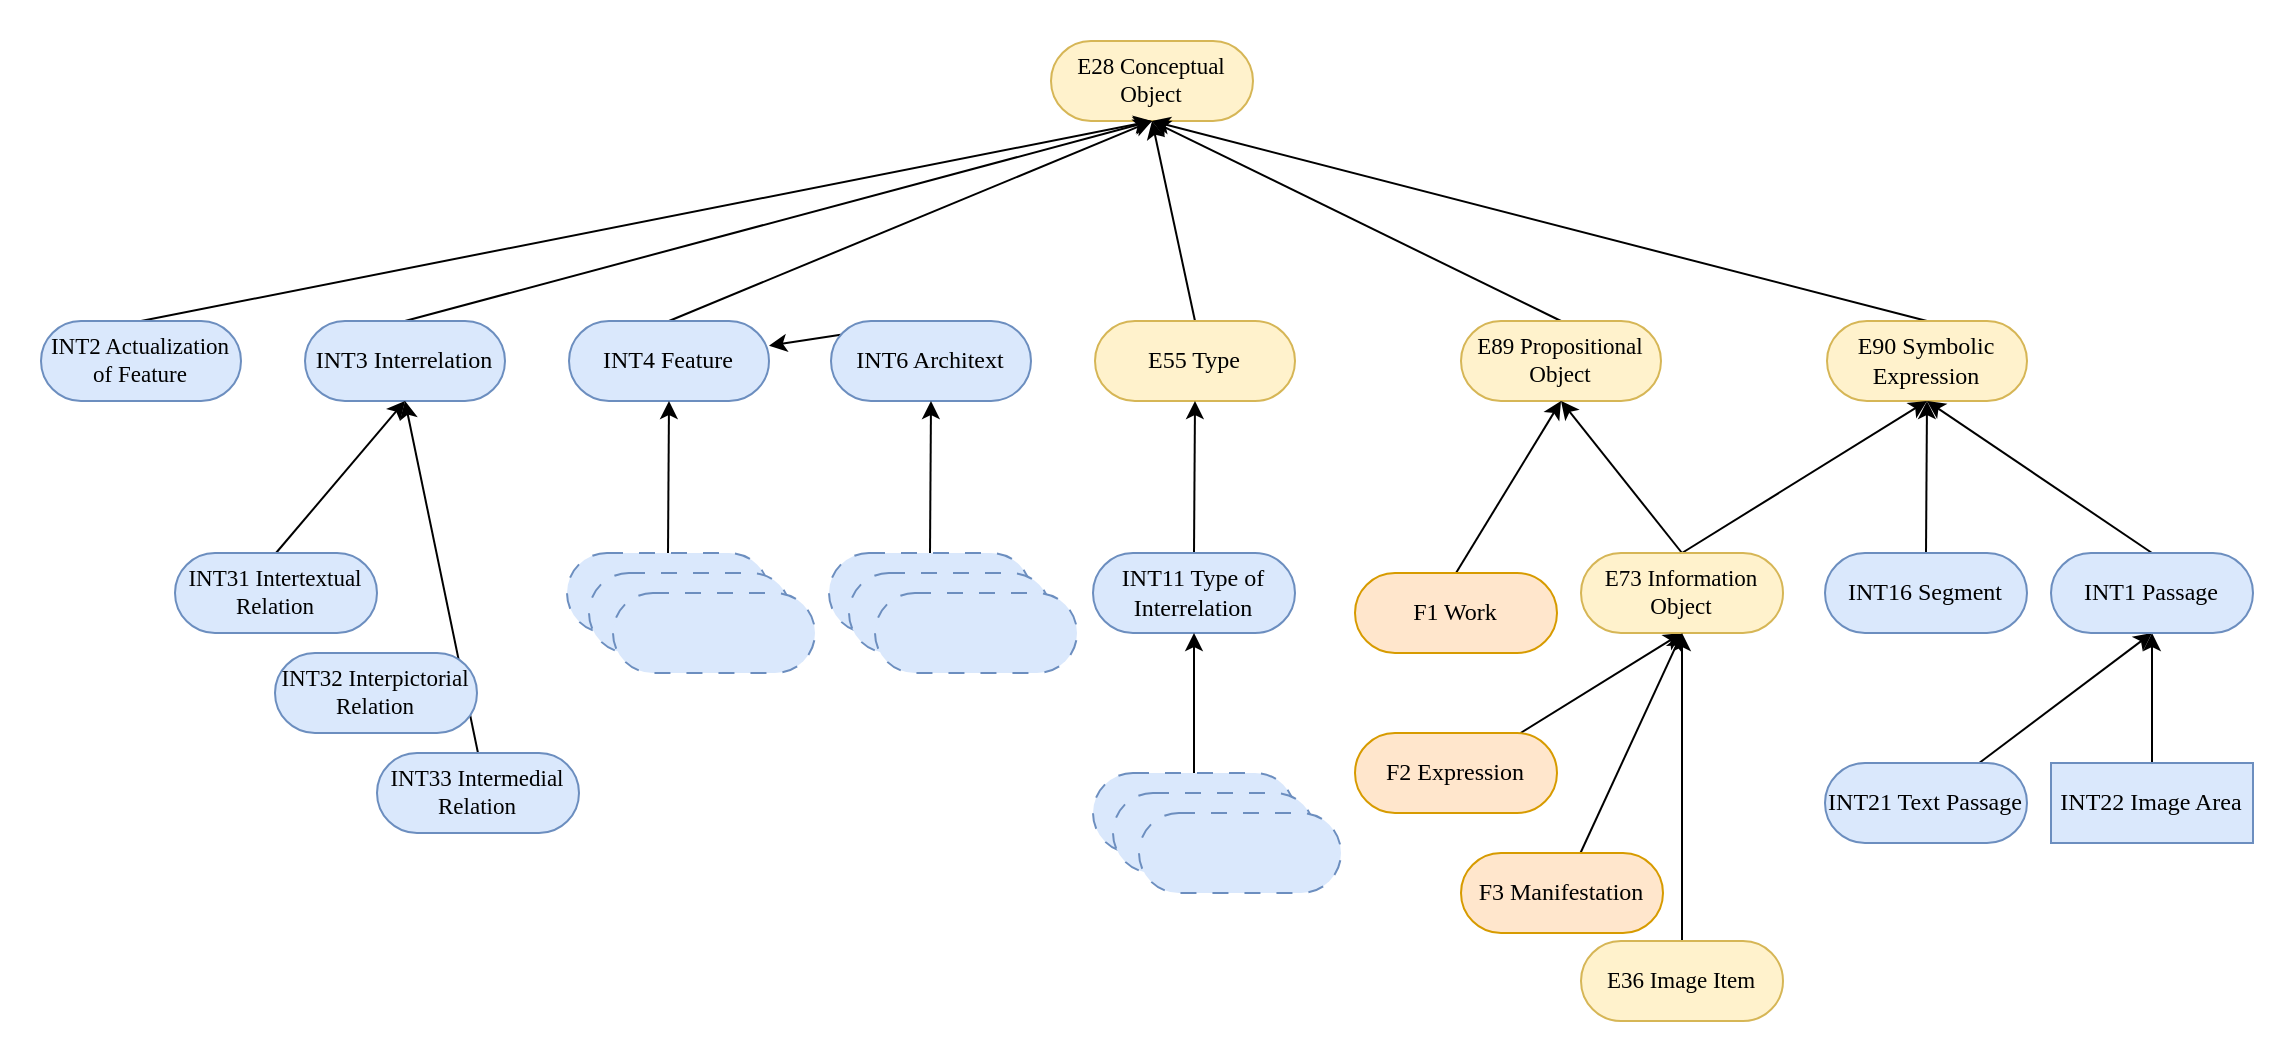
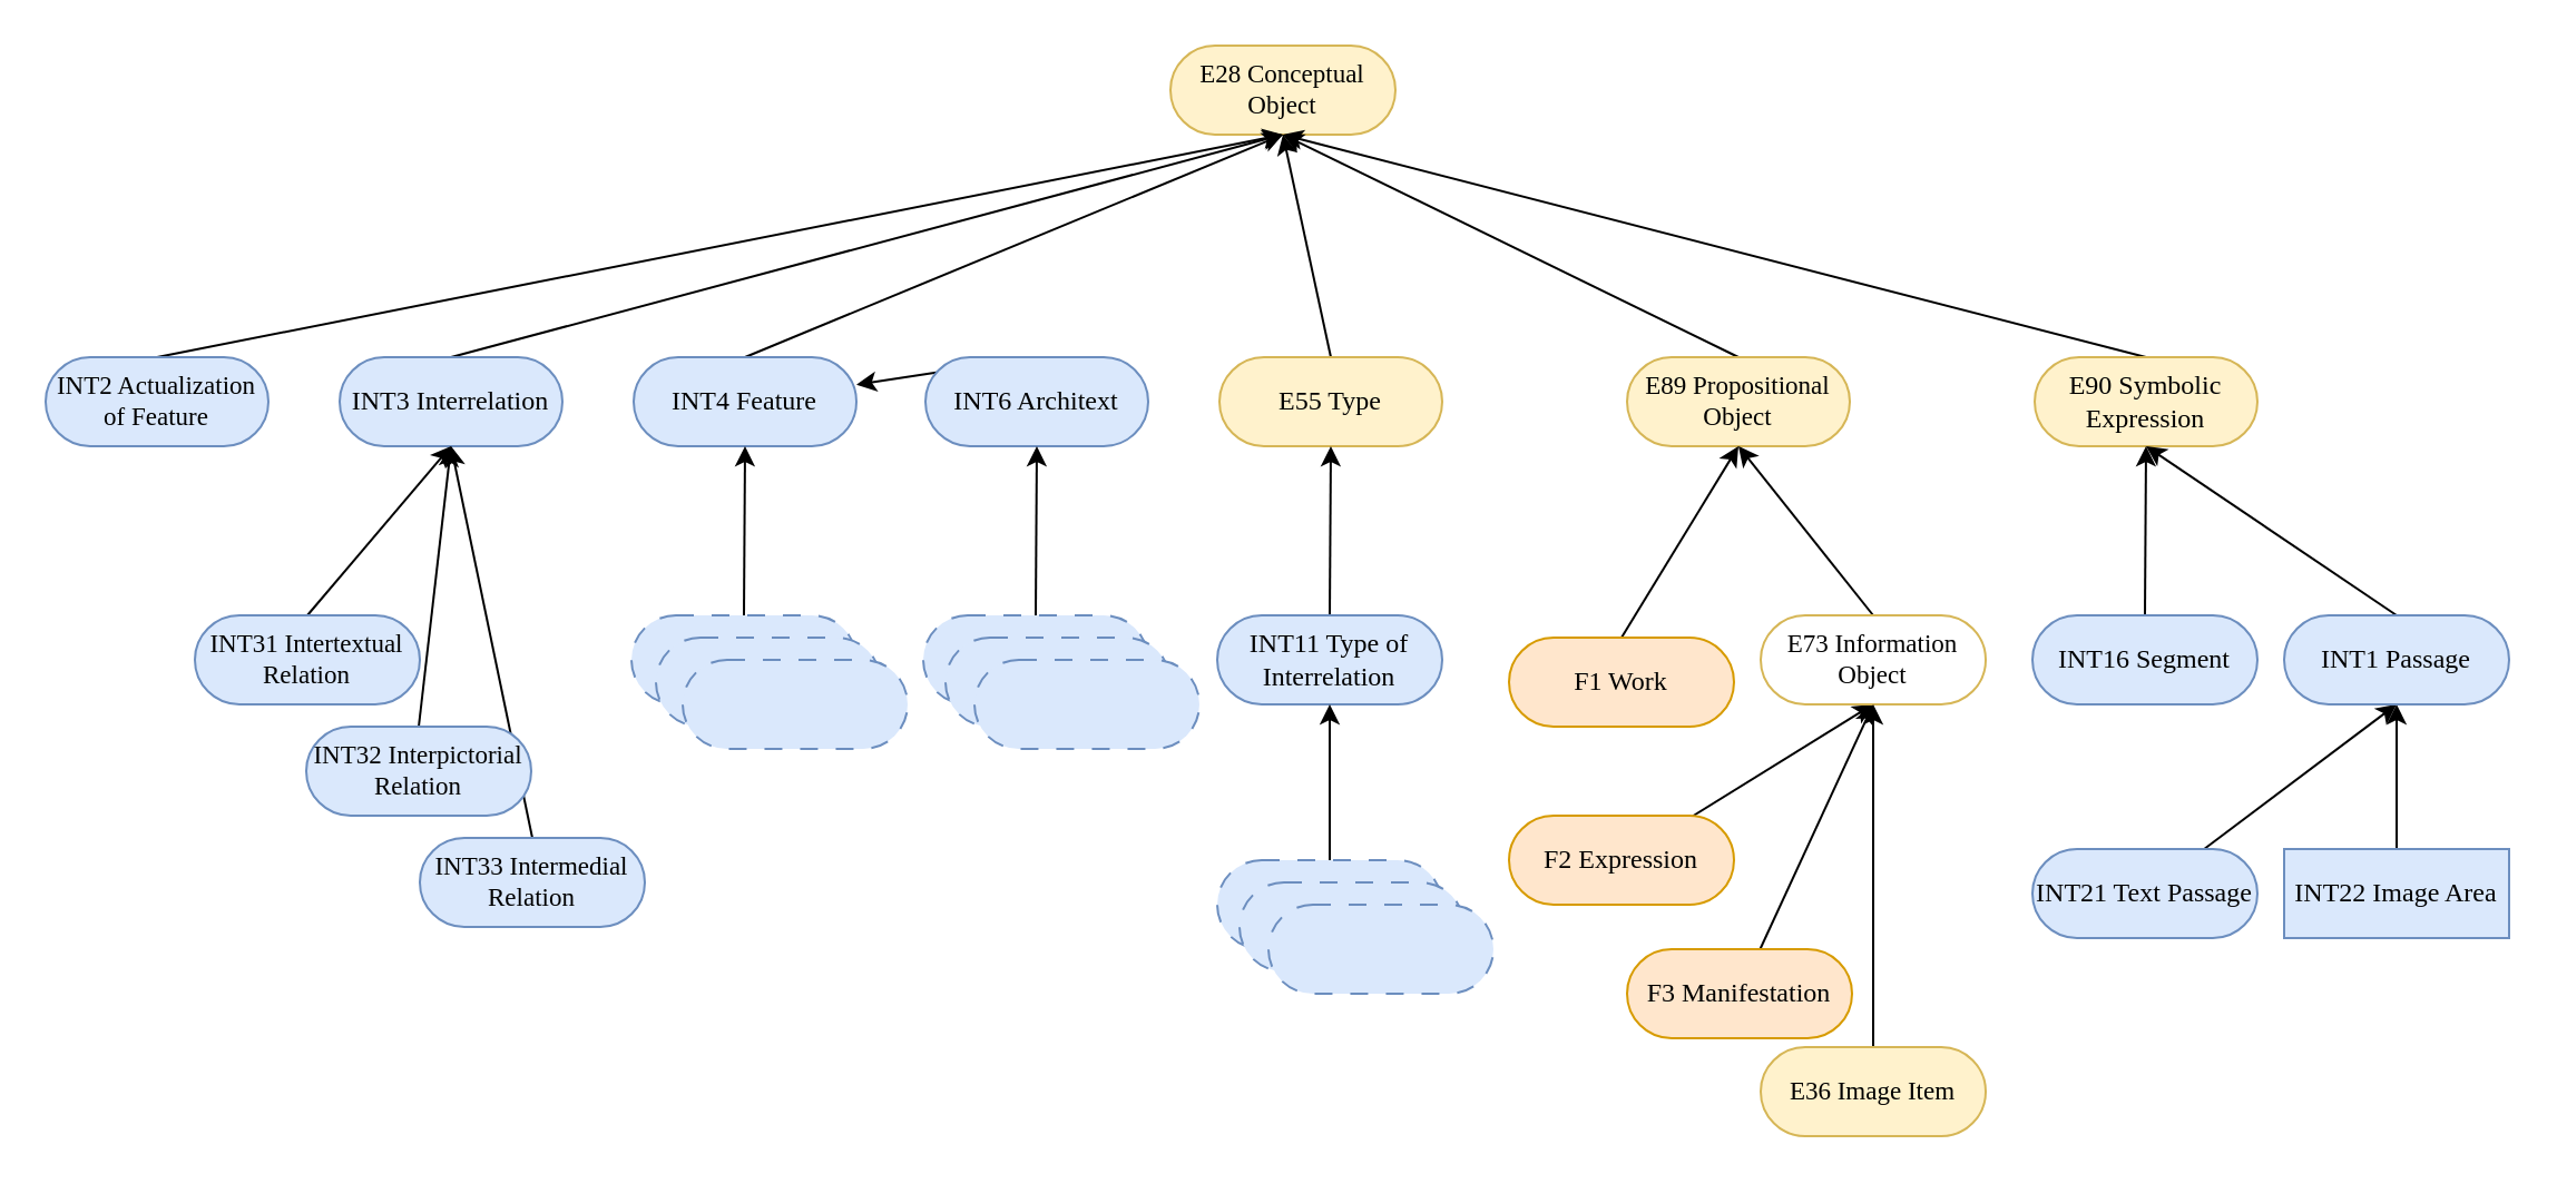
- <mxCell id="41" style="rounded=0;orthogonalLoop=1;jettySize=auto;html=1;exitX=0.5;exitY=0;exitDx=0;exitDy=0;entryX=0.5;entryY=1;entryDx=0;entryDy=0;" edge="1" parent="1" source="42" target="8"><mxGeometry relative="1" as="geometry" /></mxCell>
+ <mxCell id="26" value="" style="rounded=1;orthogonalLoop=1;jettySize=auto;html=1;exitX=0.5;exitY=0;exitDx=0;exitDy=0;entryX=0.5;entryY=1;entryDx=0;entryDy=0;fontFamily=Verdana;spacingTop=0;spacingBottom=0;spacing=2;" parent="1" source="38" target="12" edge="1"><mxGeometry relative="1" as="geometry"><mxPoint x="50" y="220" as="targetPoint" /></mxGeometry></mxCell>
- <mxCell id="42" value="E73 Information Object" style="rounded=1;html=1;perimeterSpacing=0;arcSize=50;container=0;whiteSpace=wrap;fontFamily=Verdana;spacingTop=0;spacingBottom=0;spacing=2;fillColor=#fff2cc;strokeColor=#d6b656;fontSize=11.5;" parent="1" vertex="1"><mxGeometry x="790" y="276" width="101" height="40" as="geometry" /></mxCell>
+ <mxCell id="42" value="E73 Information Object" style="rounded=1;html=1;perimeterSpacing=0;arcSize=50;container=0;whiteSpace=wrap;fontFamily=Verdana;spacingTop=0;spacingBottom=0;spacing=2;fillColor=#ffffff;strokeColor=#d6b656;fontSize=11.5;" parent="1" vertex="1"><mxGeometry x="790" y="276" width="101" height="40" as="geometry" /></mxCell>
